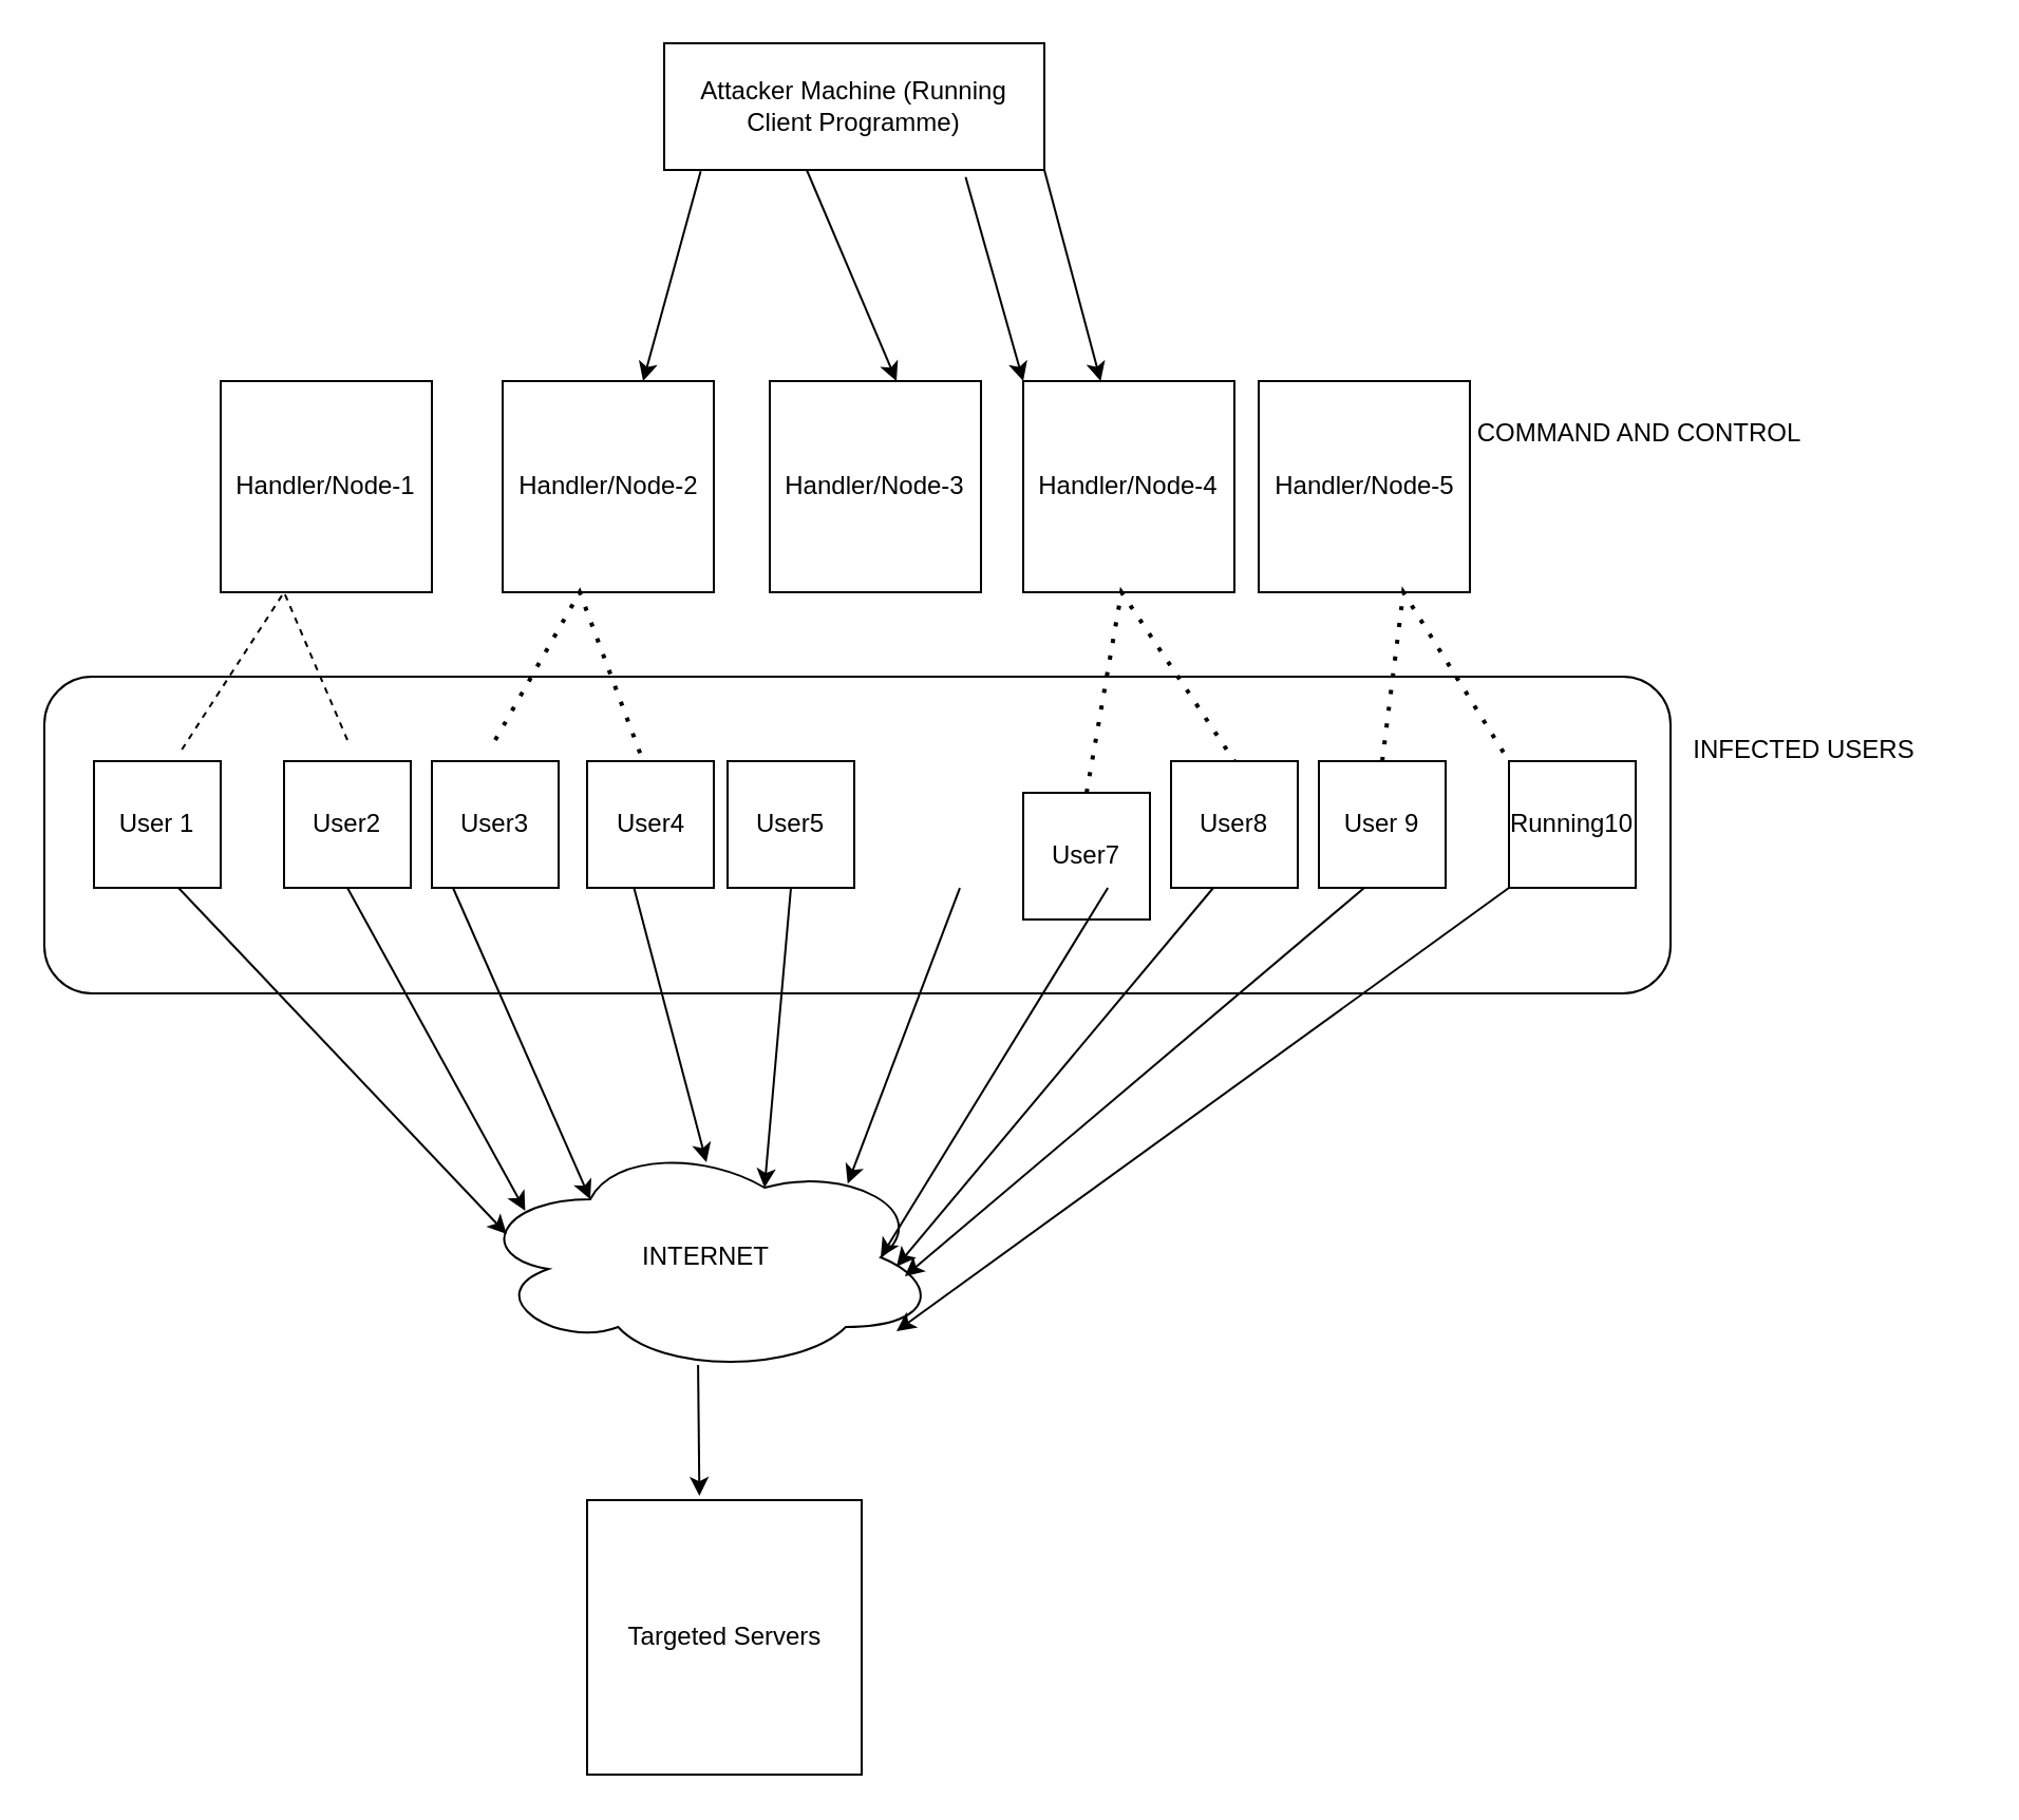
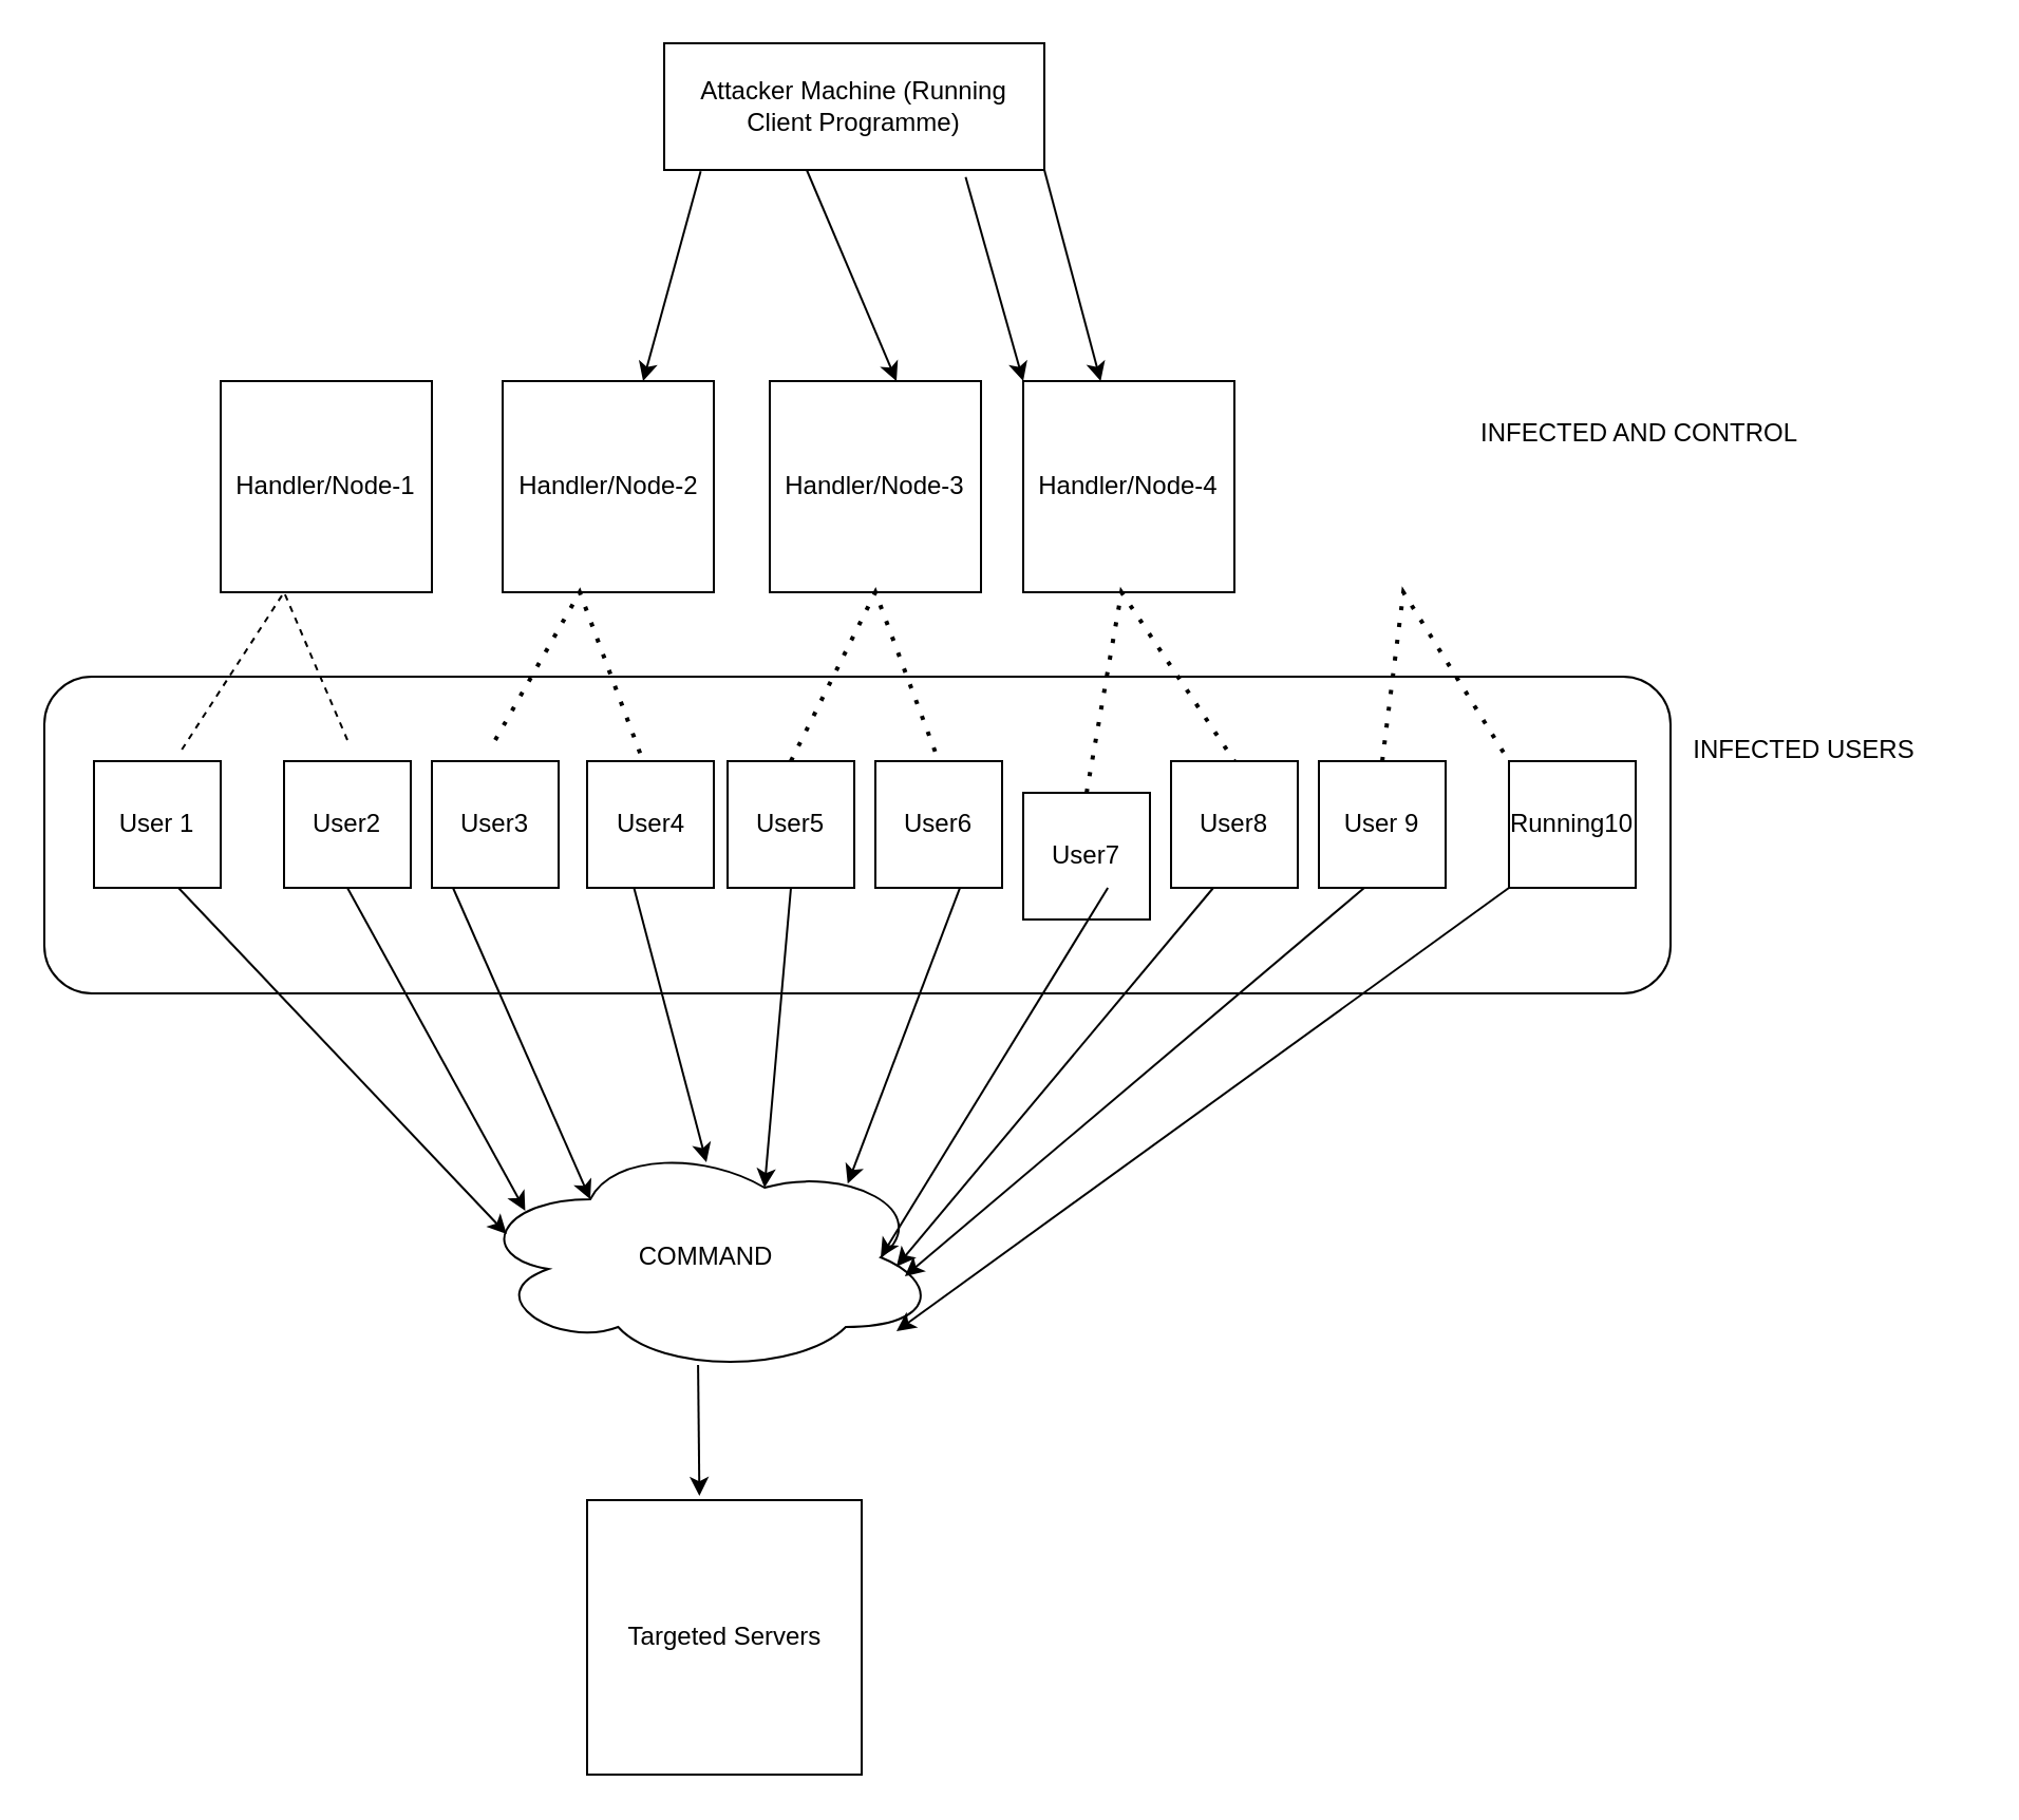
- <mxCell id="28" value="COMMAND AND CONTROL" style="text;html=1;align=center;verticalAlign=middle;whiteSpace=wrap;rounded=0;" vertex="1" parent="1"><mxGeometry x="695.5" y="190" width="160" height="30" as="geometry" /></mxCell>
+ <mxCell id="28" value="INFECTED AND CONTROL" style="text;html=1;align=center;verticalAlign=middle;whiteSpace=wrap;rounded=0;" vertex="1" parent="1"><mxGeometry x="695.5" y="190" width="160" height="30" as="geometry" /></mxCell>
- <mxCell id="11" value="Handler/Node-5" style="whiteSpace=wrap;html=1;aspect=fixed;" vertex="1" parent="1"><mxGeometry x="595.5" y="180" width="100" height="100" as="geometry" /></mxCell>
+ <mxCell id="14" value="" style="endArrow=none;dashed=1;html=1;dashPattern=1 3;strokeWidth=2;rounded=0;exitX=0.5;exitY=0;exitDx=0;exitDy=0;entryX=0.5;entryY=0;entryDx=0;entryDy=0;" edge="1" parent="1" source="21" target="26"><mxGeometry width="50" height="50" relative="1" as="geometry"><mxPoint x="374" y="340" as="sourcePoint" /><mxPoint x="424" y="350" as="targetPoint" /><Array as="points"><mxPoint x="414" y="280" /></Array></mxGeometry></mxCell>
+ <mxCell id="26" value="User6" style="whiteSpace=wrap;html=1;aspect=fixed;" vertex="1" parent="1"><mxGeometry x="414" y="360" width="60" height="60" as="geometry" /></mxCell>
- <mxCell id="29" value="INTERNET" style="ellipse;shape=cloud;whiteSpace=wrap;html=1;" vertex="1" parent="1"><mxGeometry x="224" y="540" width="220" height="110" as="geometry" /></mxCell>
+ <mxCell id="29" value="COMMAND" style="ellipse;shape=cloud;whiteSpace=wrap;html=1;" vertex="1" parent="1"><mxGeometry x="224" y="540" width="220" height="110" as="geometry" /></mxCell>
